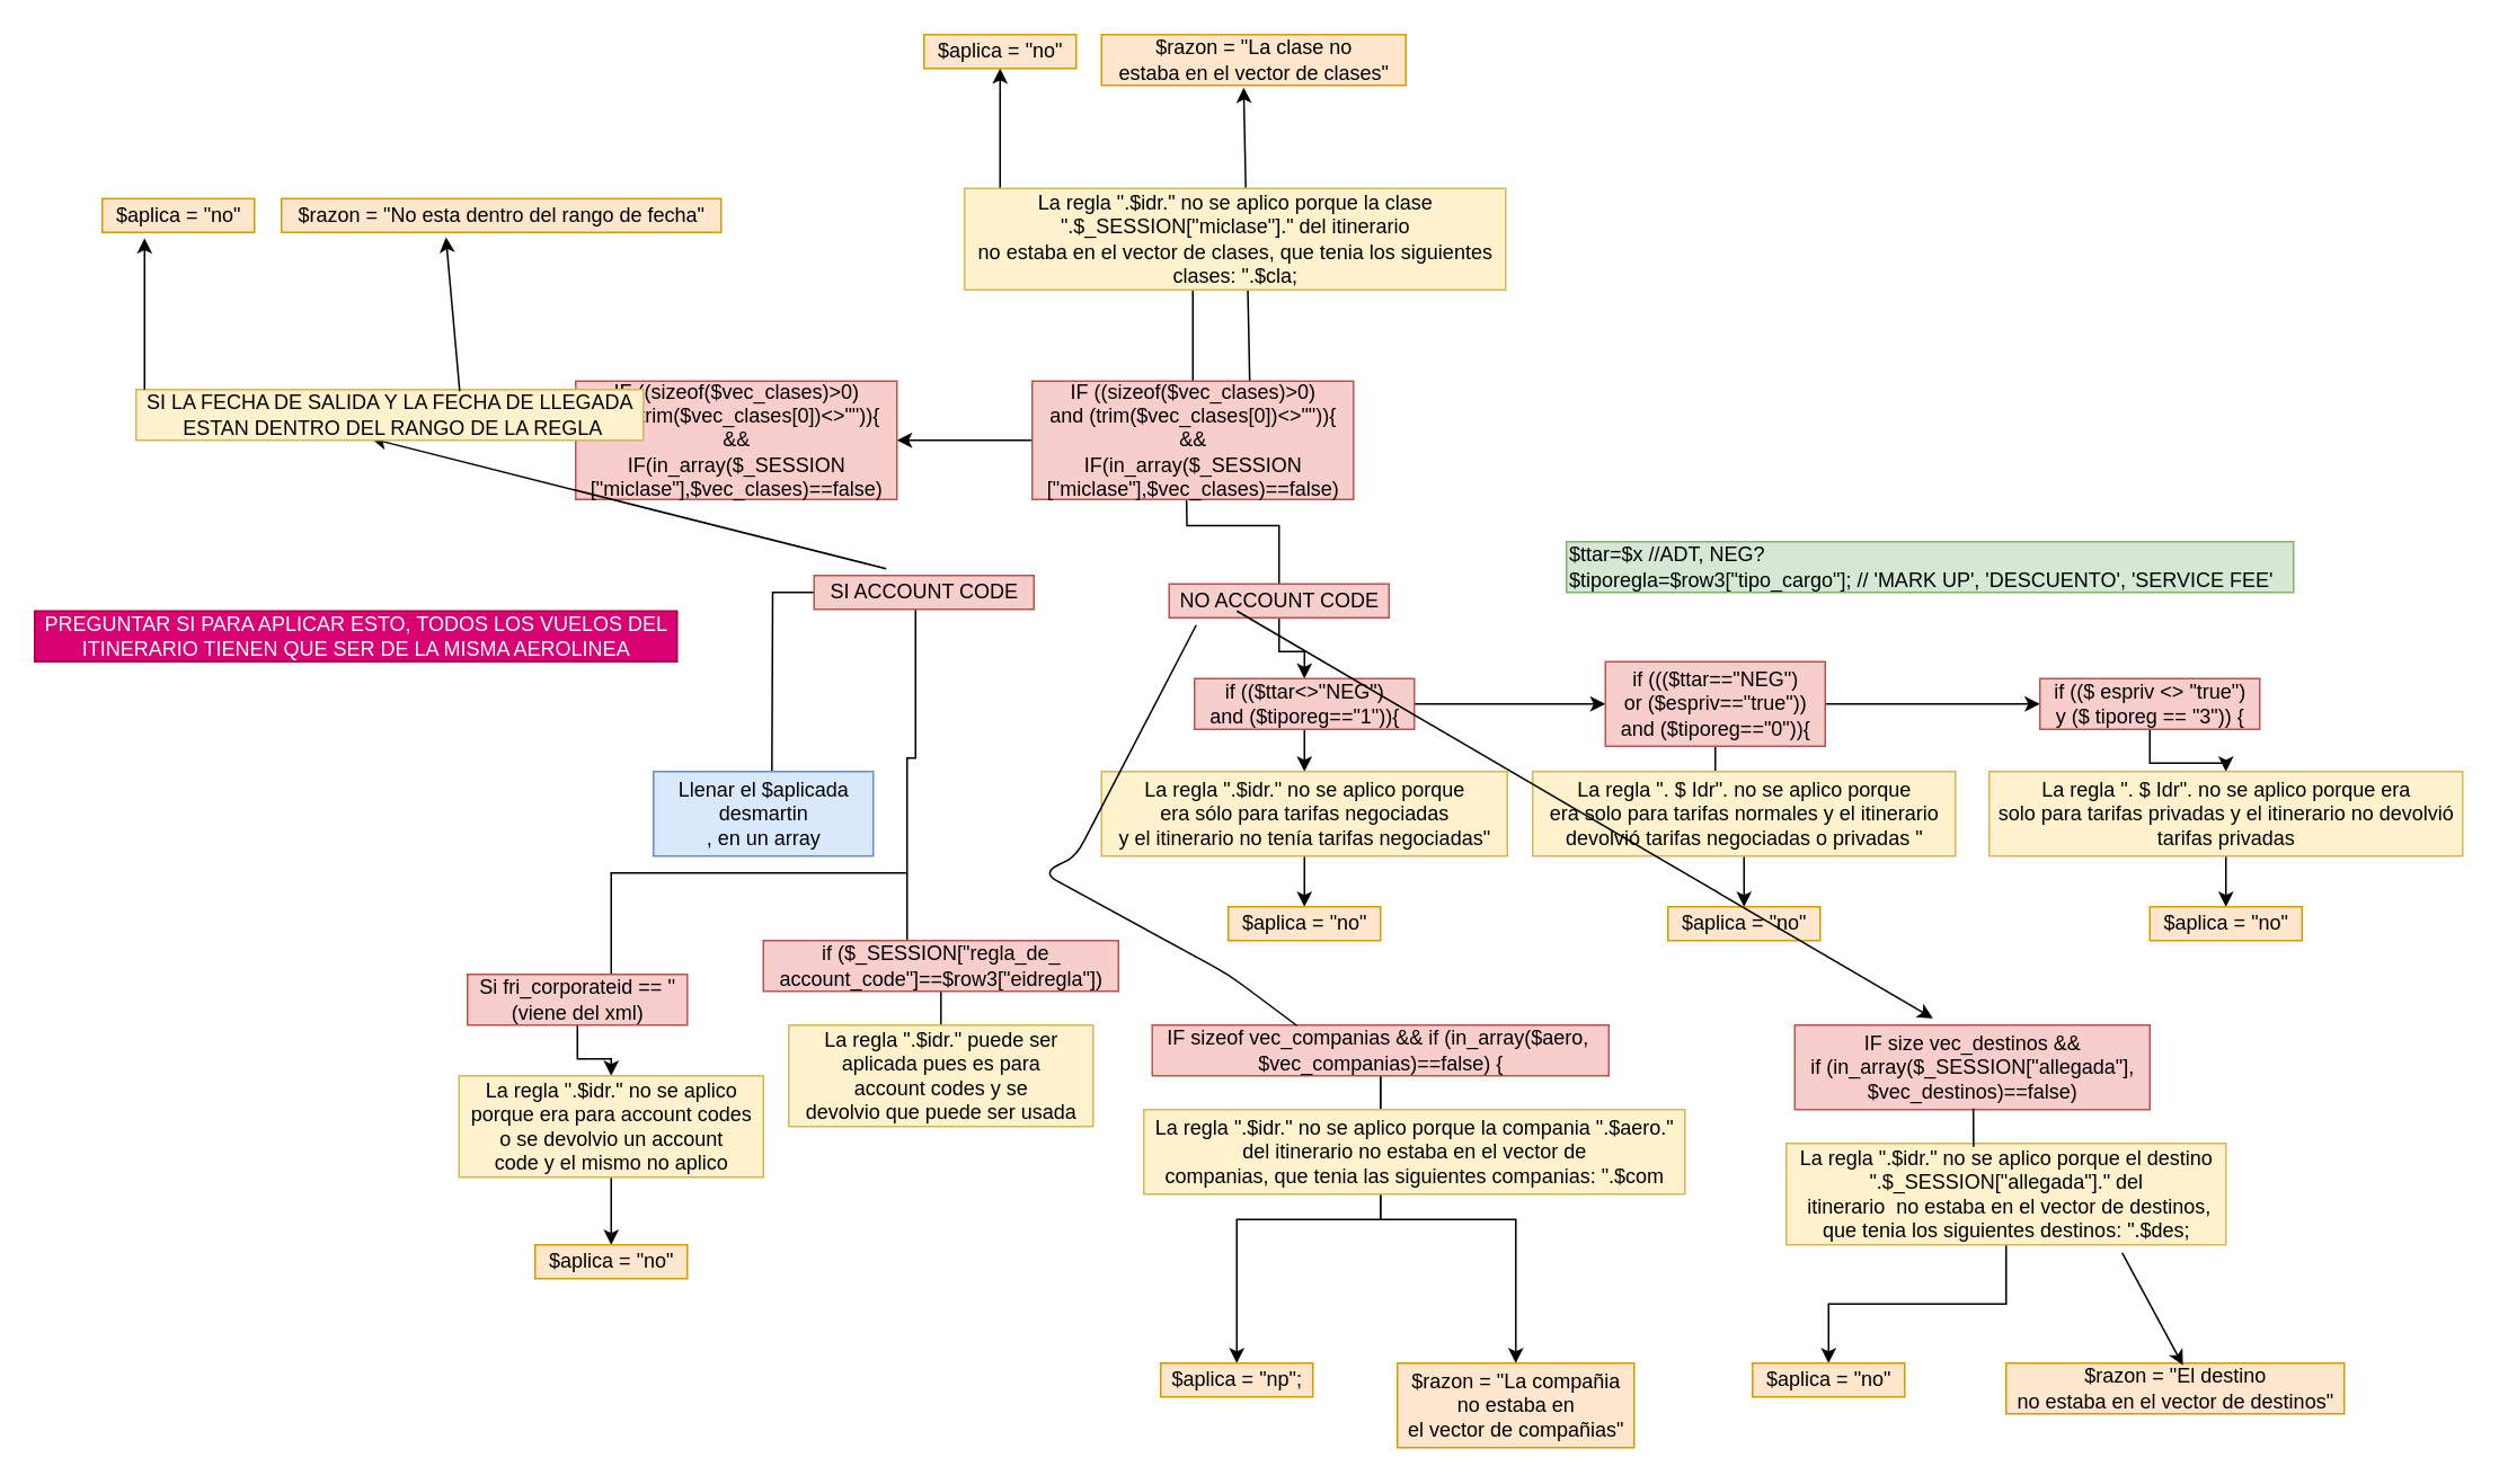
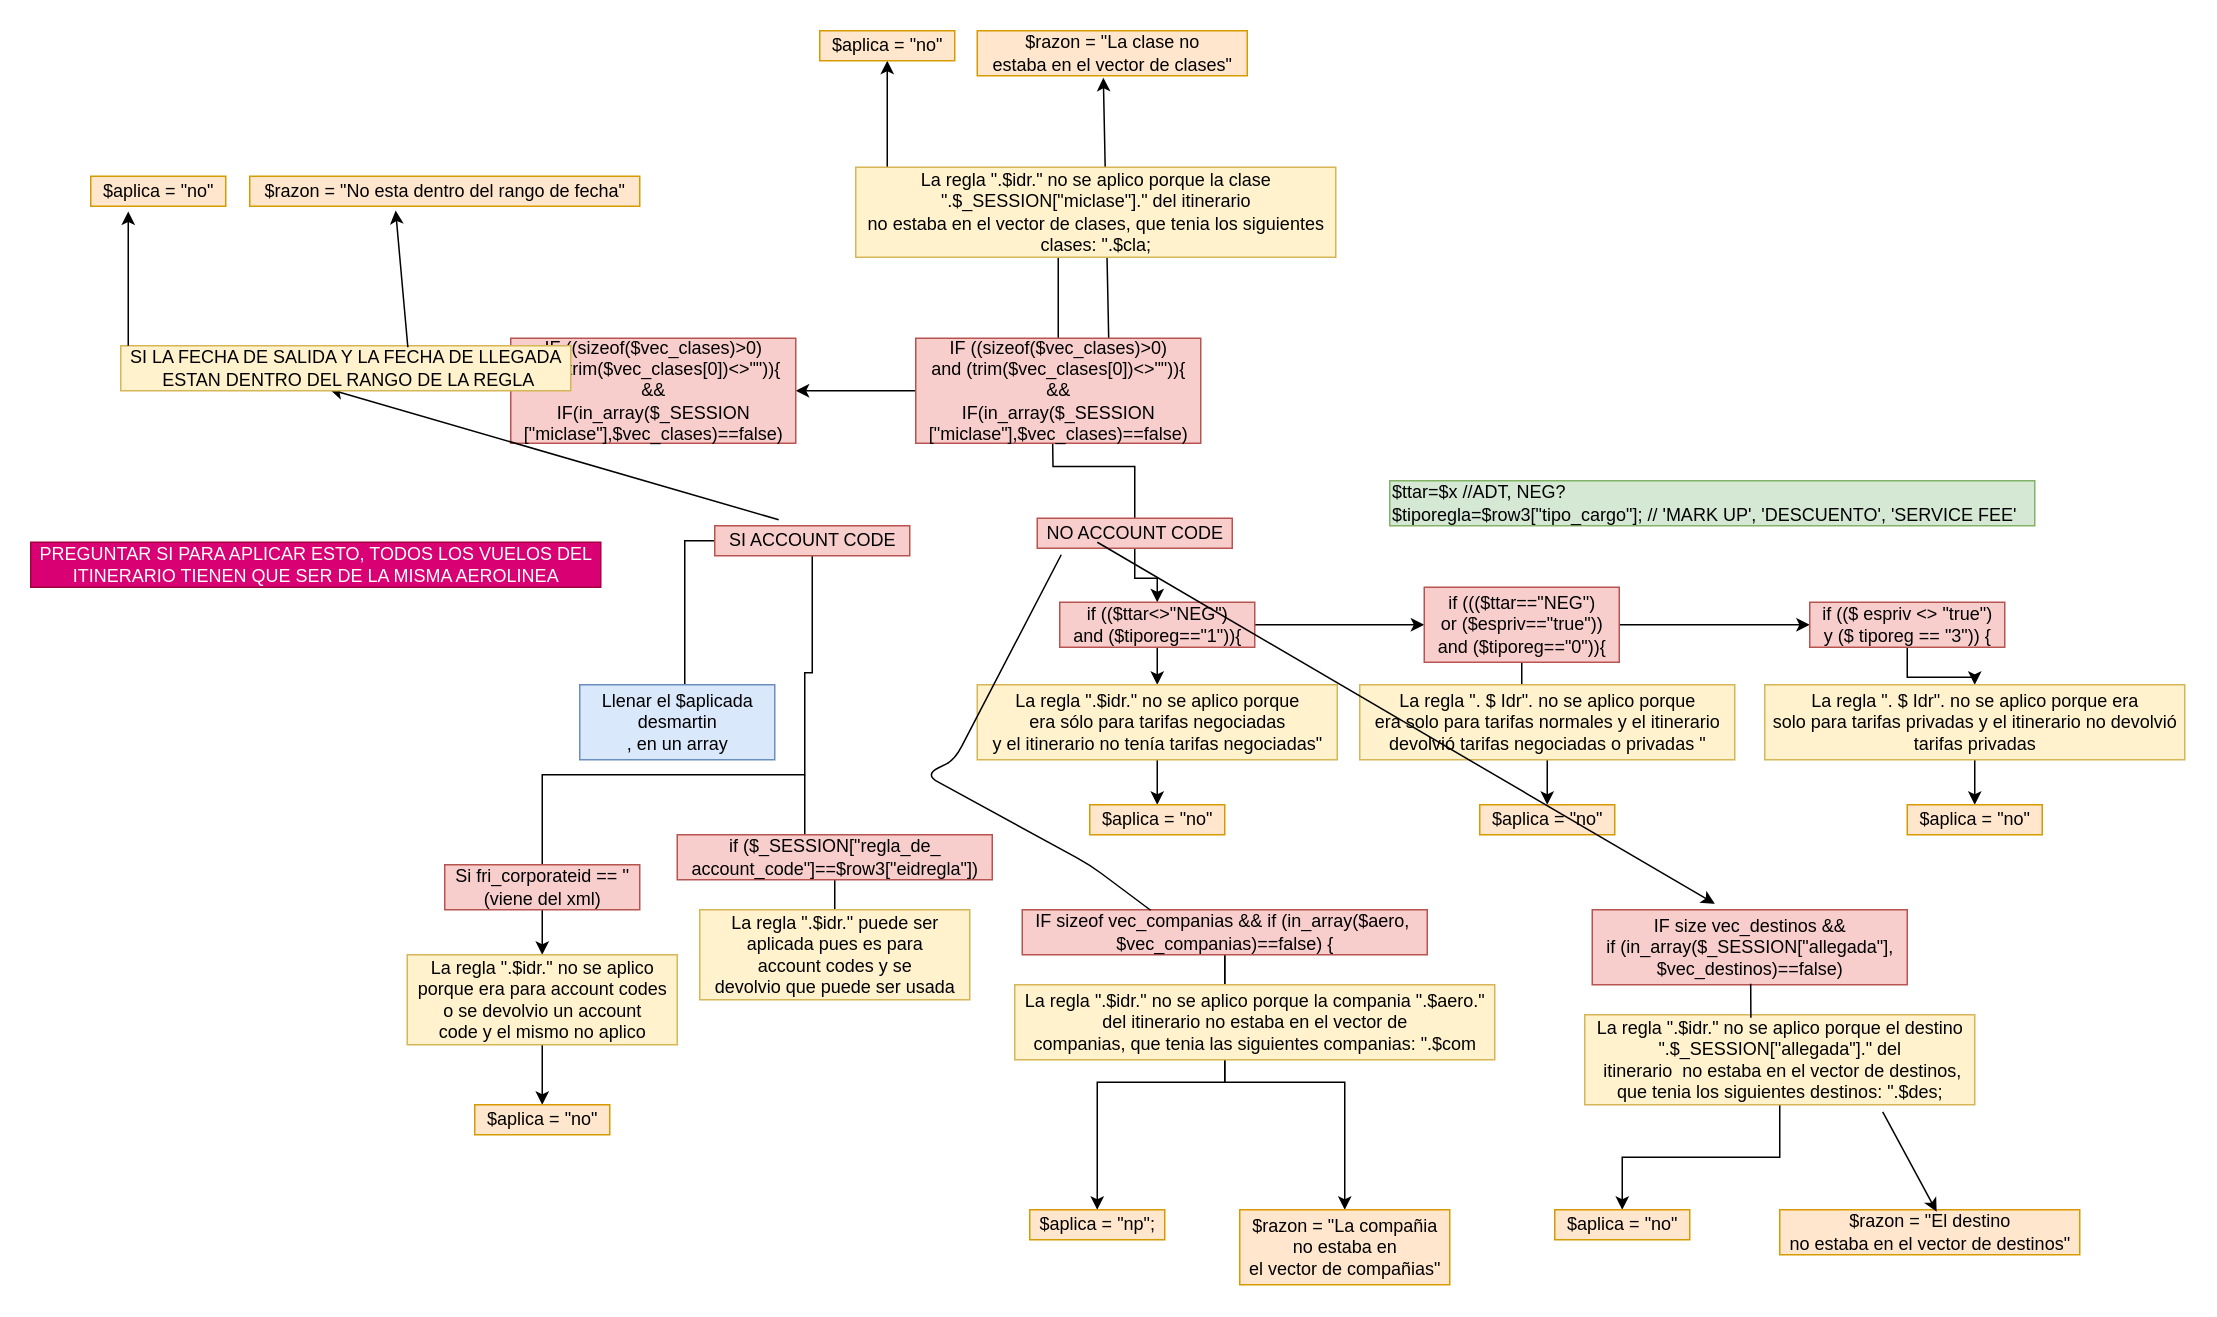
- <mxCell id="4" value="&lt;font style=&quot;vertical-align: inherit&quot;&gt;&lt;font style=&quot;vertical-align: inherit&quot;&gt;SI ACCOUNT CODE&lt;br&gt;&lt;/font&gt;&lt;/font&gt;" style="text;html=1;align=center;verticalAlign=middle;resizable=0;points=[];autosize=1;fillColor=#f8cecc;strokeColor=#b85450;" parent="1" vertex="1"><mxGeometry x="481" y="340" width="130" height="20" as="geometry" /></mxCell>
+ <mxCell id="4" value="&lt;font style=&quot;vertical-align: inherit&quot;&gt;&lt;font style=&quot;vertical-align: inherit&quot;&gt;SI ACCOUNT CODE&lt;br&gt;&lt;/font&gt;&lt;/font&gt;" style="text;html=1;align=center;verticalAlign=middle;resizable=0;points=[];autosize=1;fillColor=#f8cecc;strokeColor=#b85450;" parent="1" vertex="1"><mxGeometry x="476" y="350" width="130" height="20" as="geometry" /></mxCell>
- <mxCell id="6" value="&lt;font style=&quot;vertical-align: inherit&quot;&gt;&lt;font style=&quot;vertical-align: inherit&quot;&gt;Si fri_corporateid == ''&lt;br&gt;(viene del xml)&lt;br&gt;&lt;/font&gt;&lt;/font&gt;" style="text;html=1;align=center;verticalAlign=middle;resizable=0;points=[];autosize=1;fillColor=#f8cecc;strokeColor=#b85450;" parent="1" vertex="1"><mxGeometry x="276" y="576" width="130" height="30" as="geometry" /></mxCell>
+ <mxCell id="6" value="&lt;font style=&quot;vertical-align: inherit&quot;&gt;&lt;font style=&quot;vertical-align: inherit&quot;&gt;Si fri_corporateid == ''&lt;br&gt;(viene del xml)&lt;br&gt;&lt;/font&gt;&lt;/font&gt;" style="text;html=1;align=center;verticalAlign=middle;resizable=0;points=[];autosize=1;fillColor=#f8cecc;strokeColor=#b85450;" parent="1" vertex="1"><mxGeometry x="296" y="576" width="130" height="30" as="geometry" /></mxCell>
